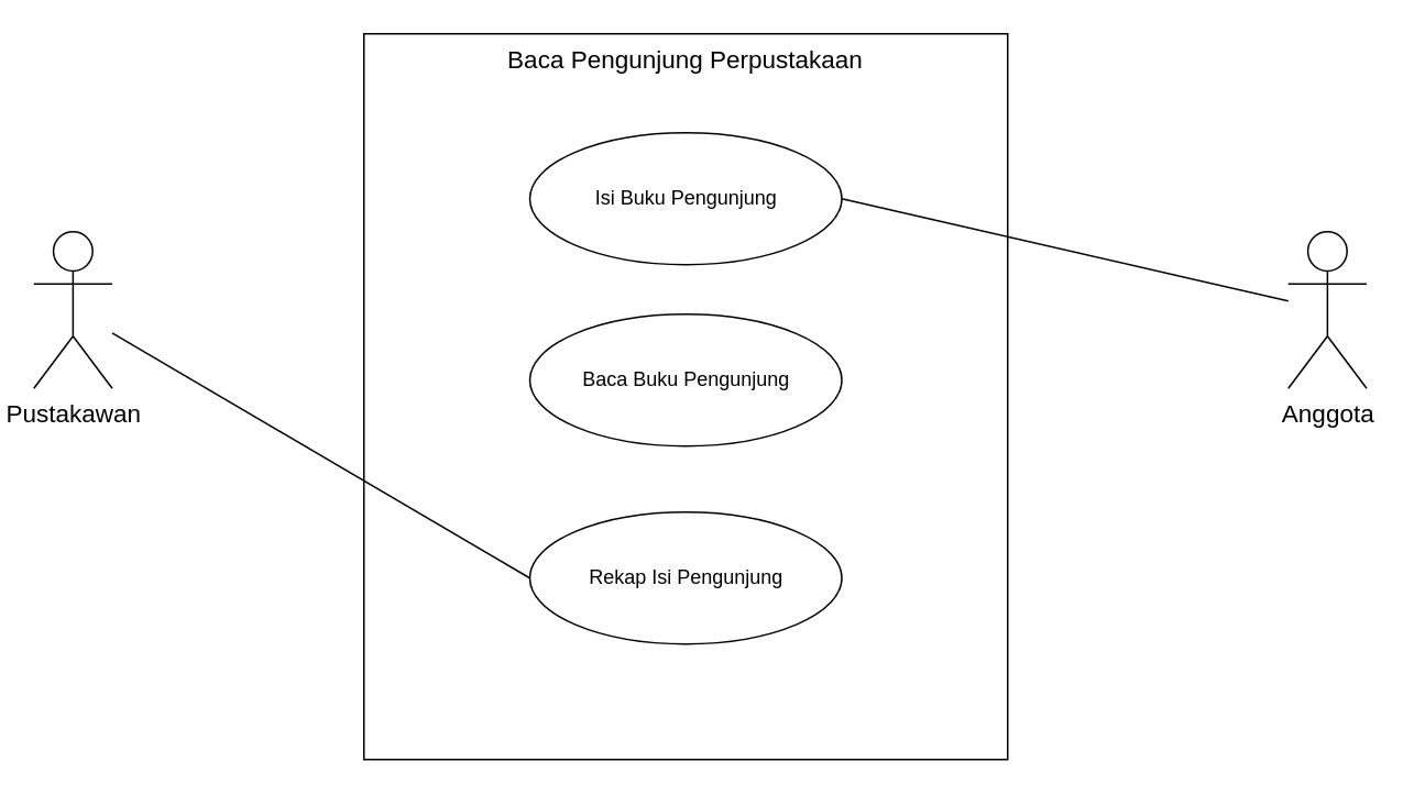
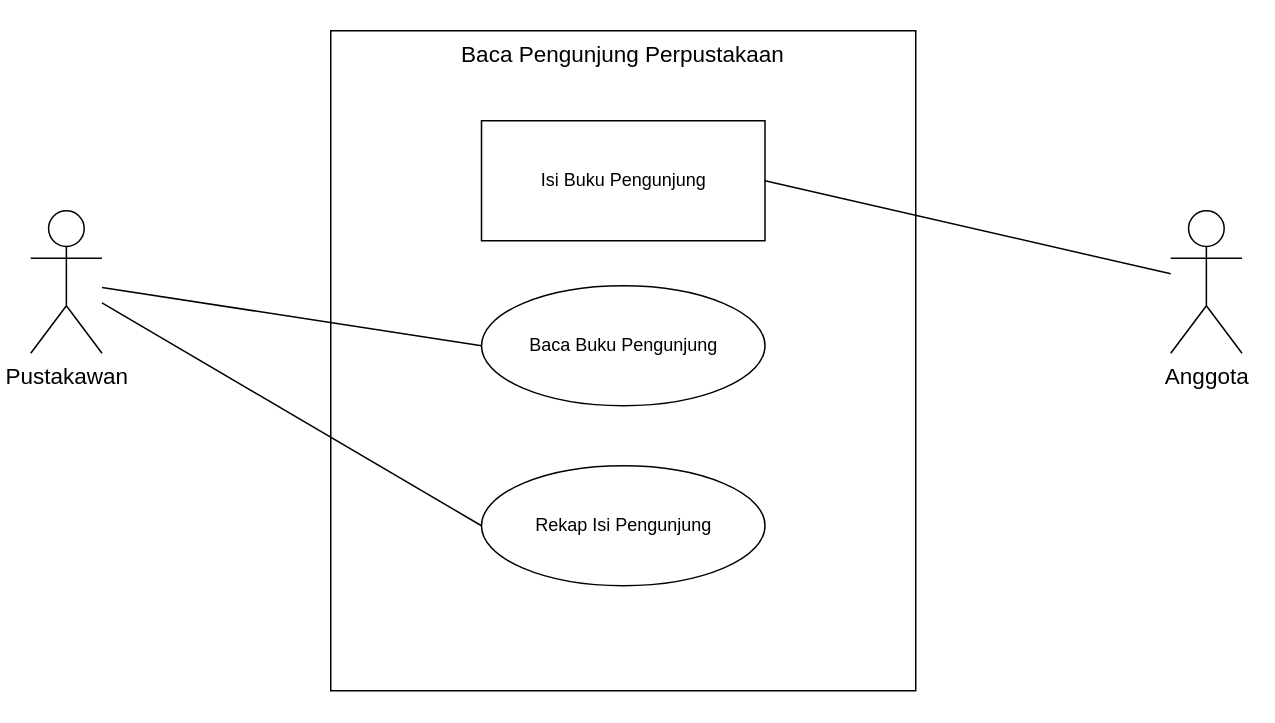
- <mxCell id="5" value="Isi Buku Pengunjung" style="ellipse;whiteSpace=wrap;html=1;" vertex="1" parent="1"><mxGeometry x="320.5" y="80" width="189" height="80" as="geometry" /></mxCell>
+ <mxCell id="5" value="Isi Buku Pengunjung" style="whiteSpace=wrap;html=1;rounded=0;" vertex="1" parent="1"><mxGeometry x="320.5" y="80" width="189" height="80" as="geometry" /></mxCell>
+ <mxCell id="8" value="" style="endArrow=none;html=1;rounded=0;entryX=0;entryY=0.5;entryDx=0;entryDy=0;" edge="1" parent="1" source="3" target="6"><mxGeometry width="50" height="50" relative="1" as="geometry"><mxPoint x="370" y="220" as="sourcePoint" /><mxPoint x="420" y="170" as="targetPoint" /></mxGeometry></mxCell>
